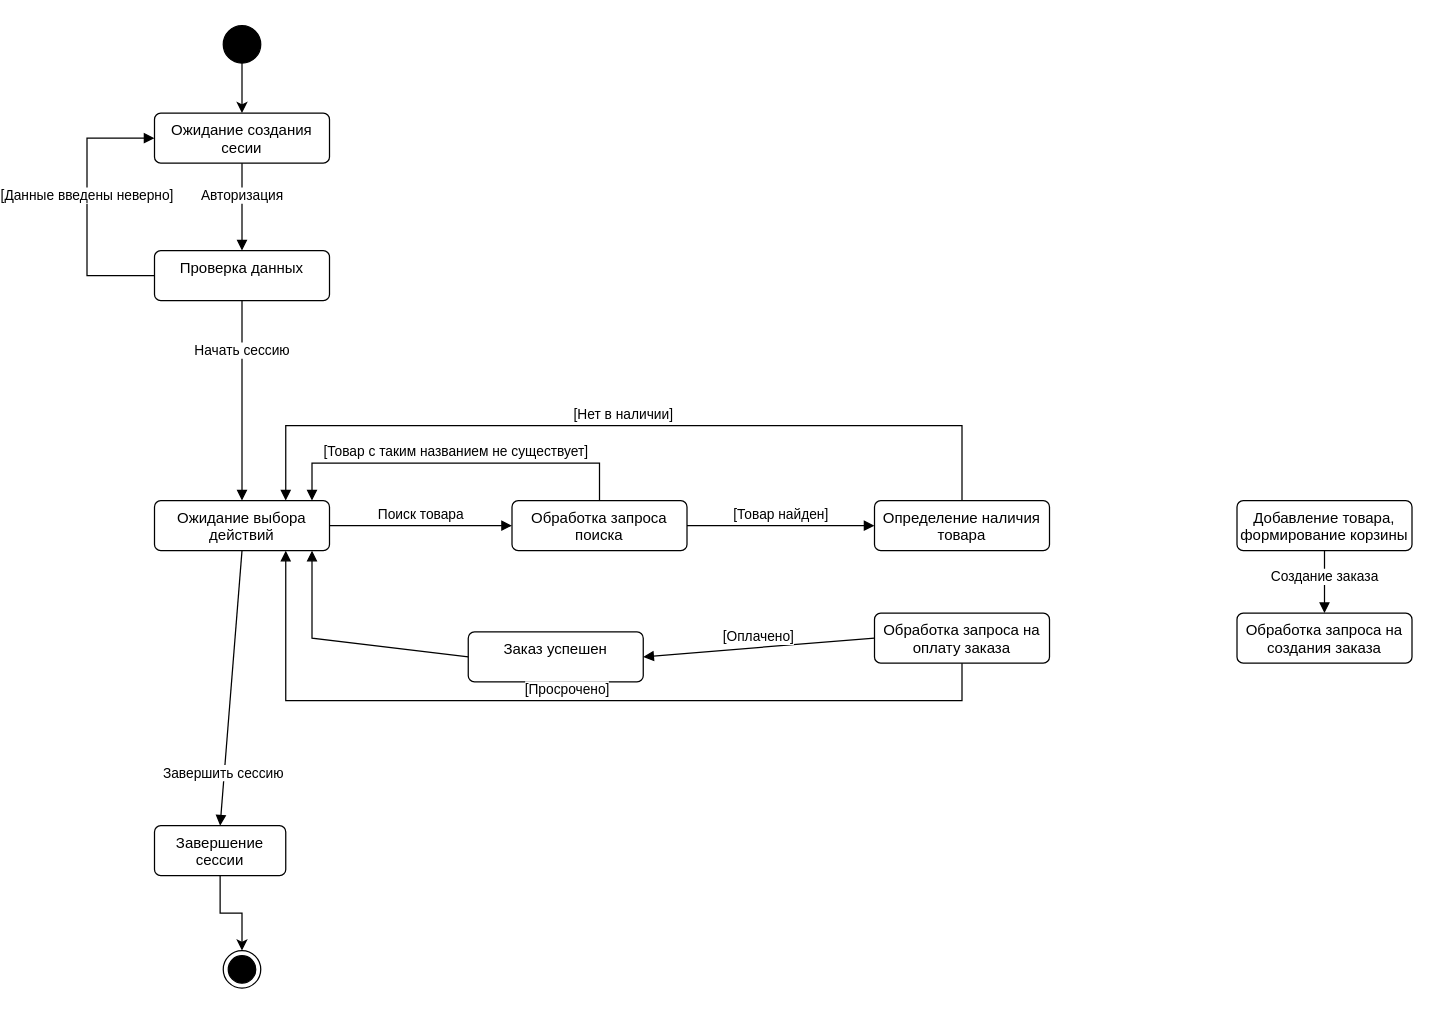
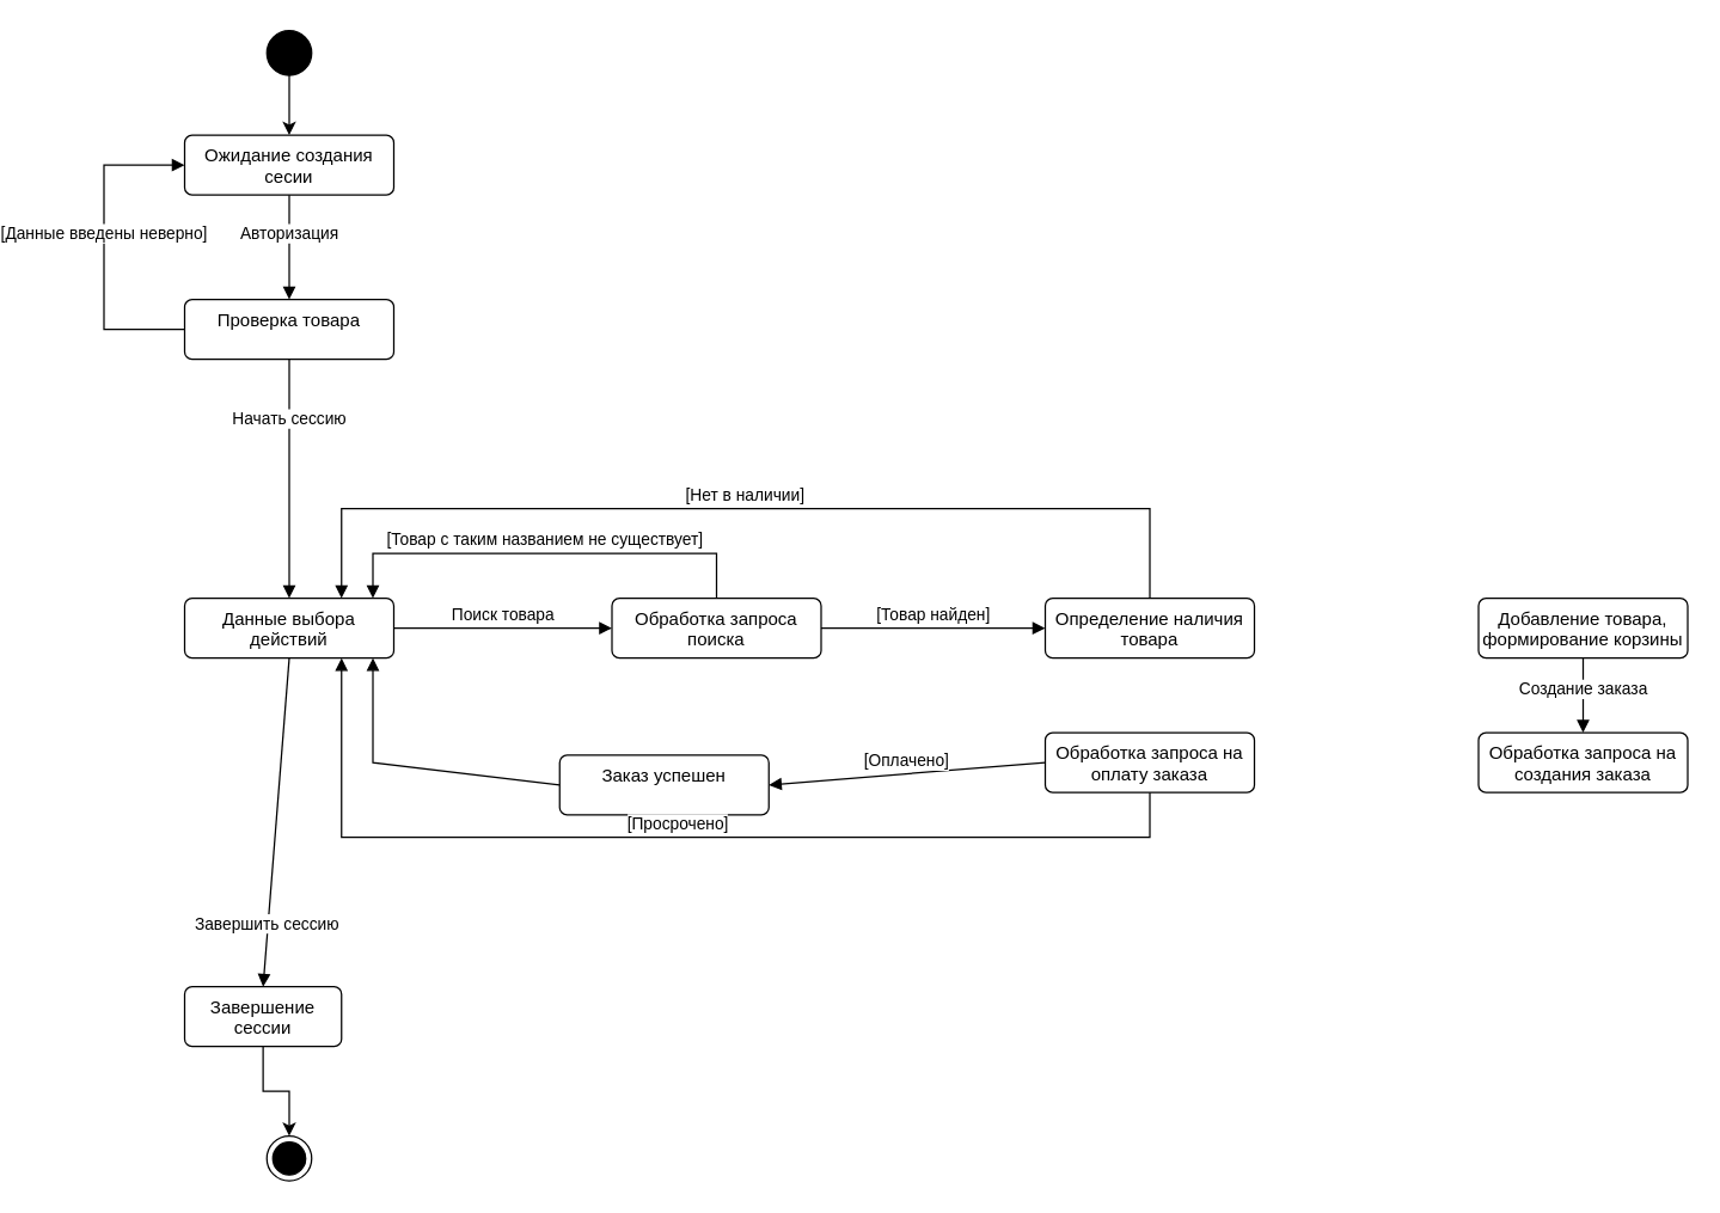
- <mxCell id="5" value="Проверка данных" style="html=1;align=center;verticalAlign=top;rounded=1;absoluteArcSize=1;arcSize=10;dashed=0;whiteSpace=wrap;" vertex="1" parent="1"><mxGeometry x="74" y="200" width="140" height="40" as="geometry" /></mxCell>
+ <mxCell id="5" value="Проверка товара" style="html=1;align=center;verticalAlign=top;rounded=1;absoluteArcSize=1;arcSize=10;dashed=0;whiteSpace=wrap;" vertex="1" parent="1"><mxGeometry x="74" y="200" width="140" height="40" as="geometry" /></mxCell>
- <mxCell id="8" value="Ожидание выбора действий" style="html=1;align=center;verticalAlign=top;rounded=1;absoluteArcSize=1;arcSize=10;dashed=0;whiteSpace=wrap;" vertex="1" parent="1"><mxGeometry x="74" y="400" width="140" height="40" as="geometry" /></mxCell>
+ <mxCell id="8" value="Данные выбора действий" style="html=1;align=center;verticalAlign=top;rounded=1;absoluteArcSize=1;arcSize=10;dashed=0;whiteSpace=wrap;" vertex="1" parent="1"><mxGeometry x="74" y="400" width="140" height="40" as="geometry" /></mxCell>
